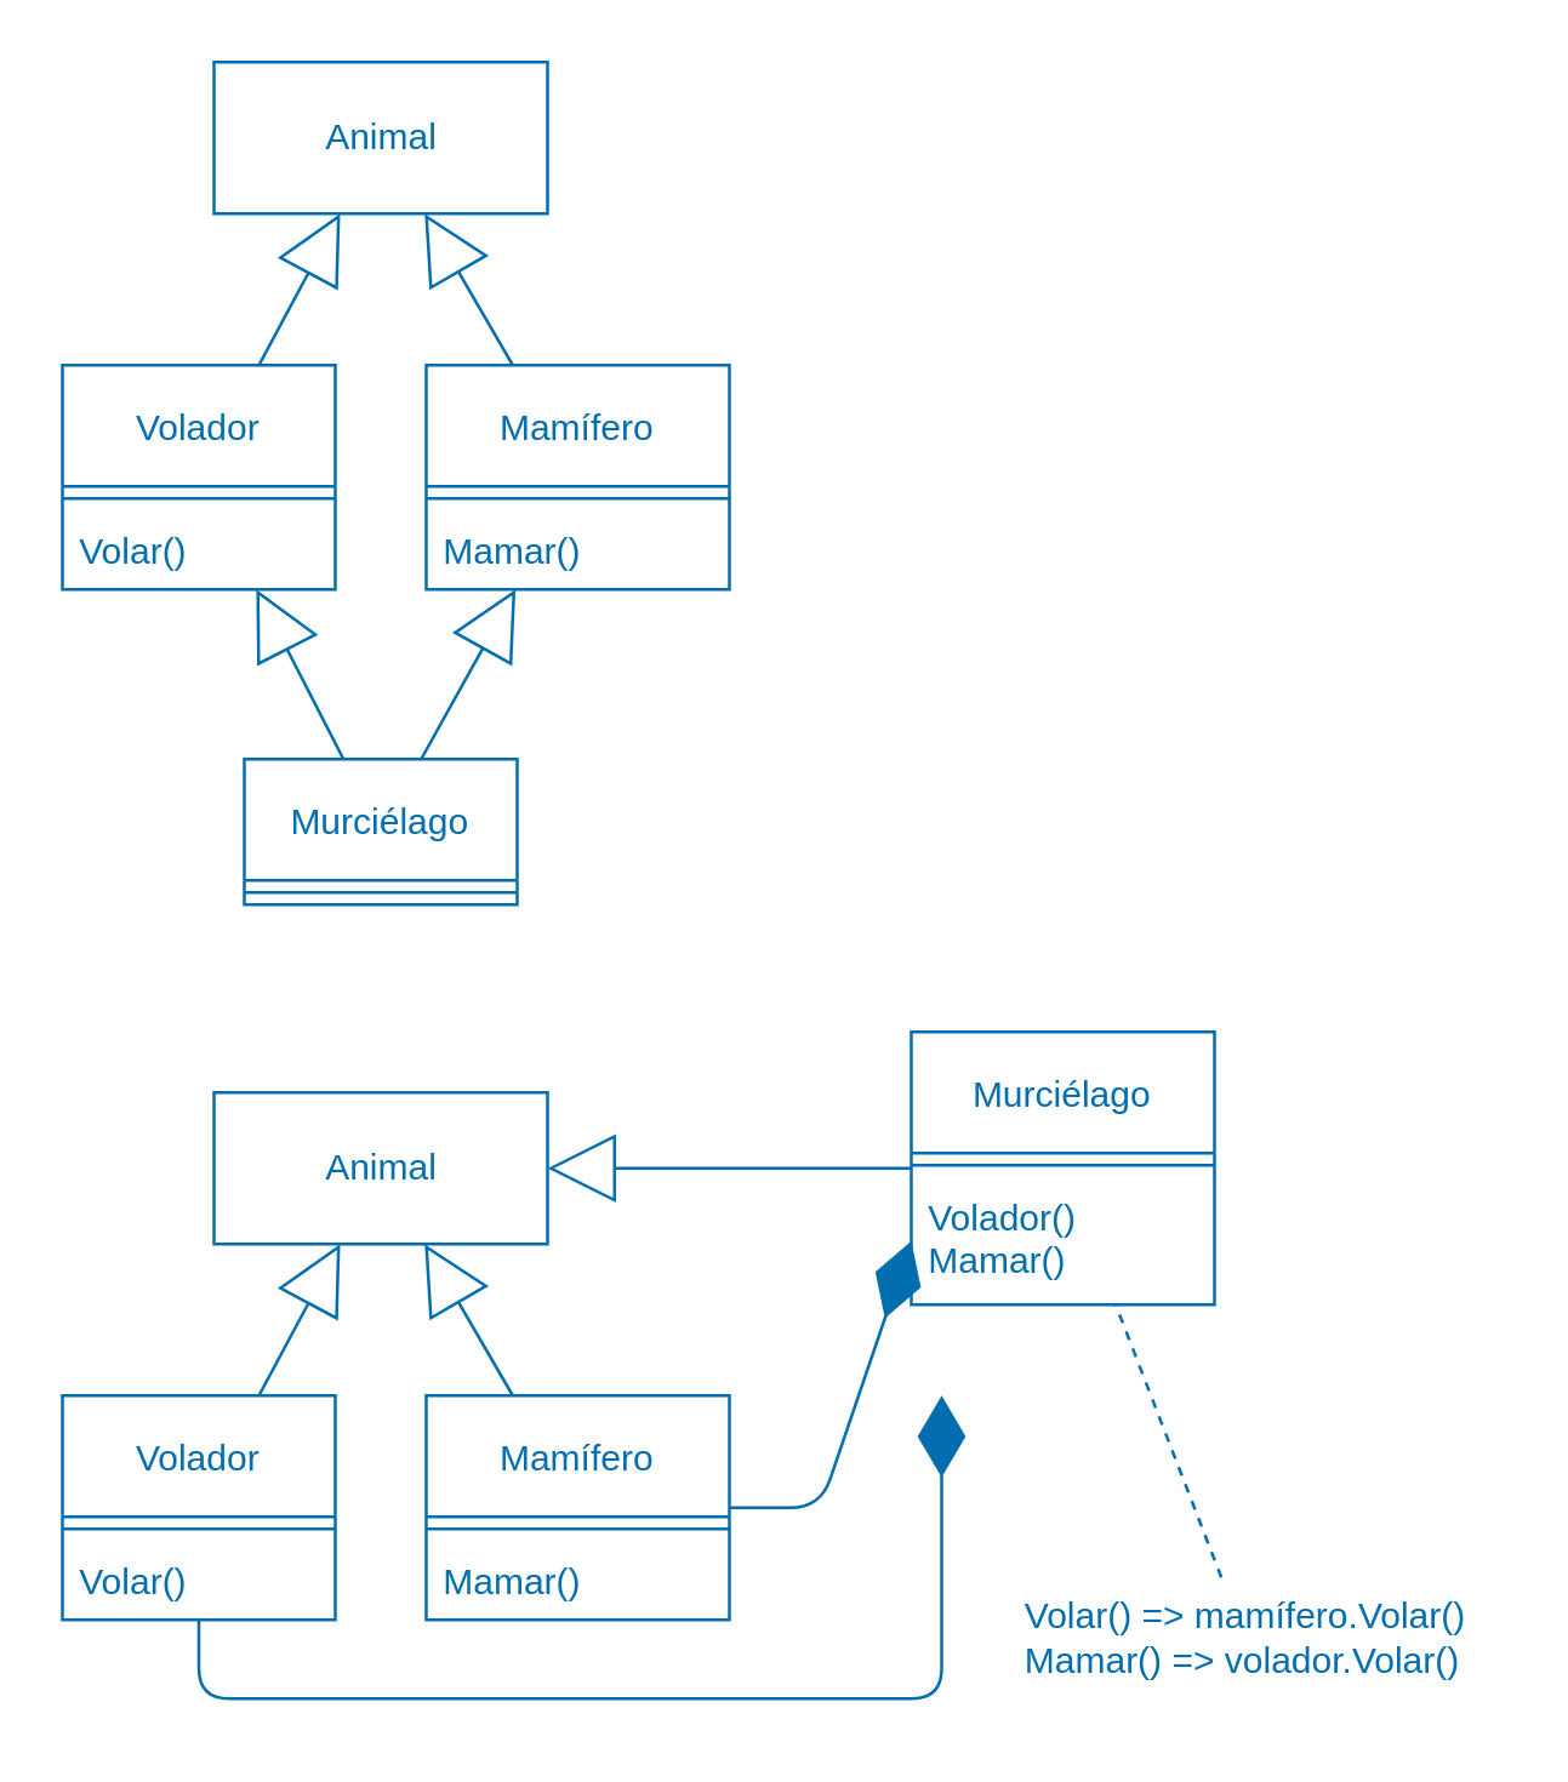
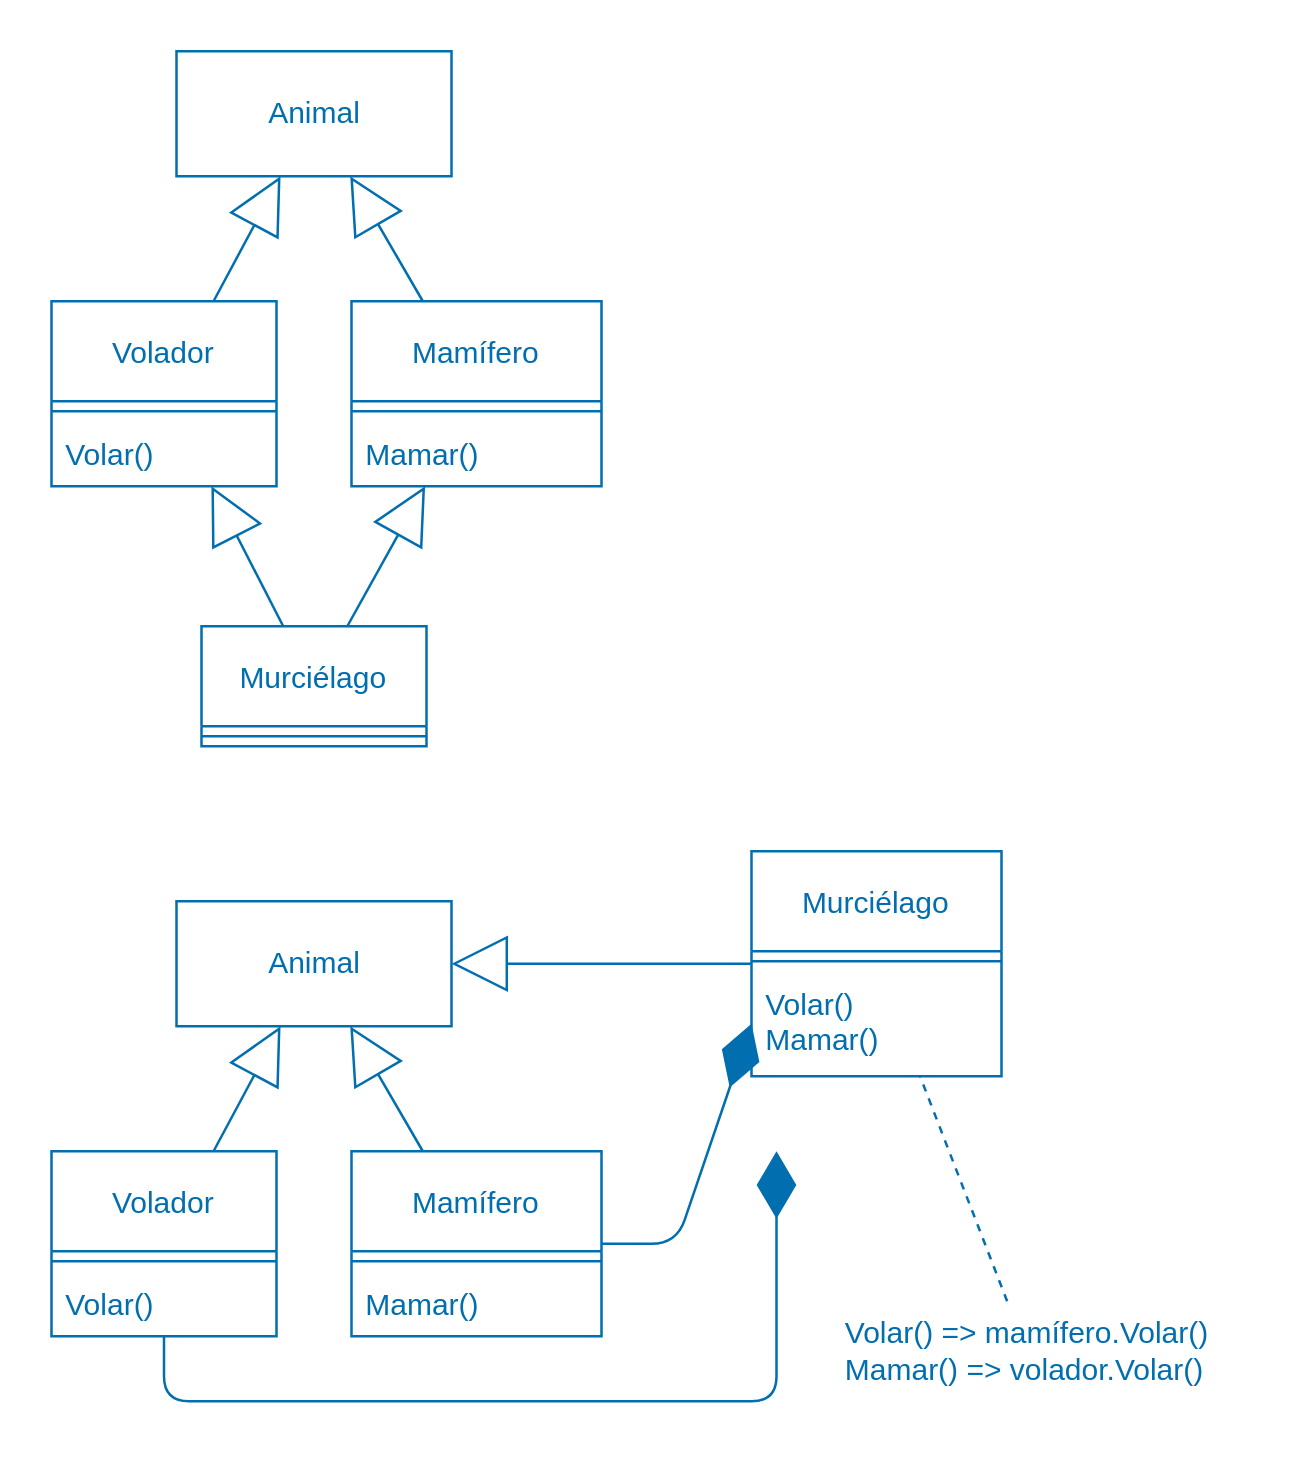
- <mxCell id="18" value="Volador()&#10;Mamar()" style="text;strokeColor=none;fillColor=none;align=left;verticalAlign=top;spacingLeft=4;spacingRight=4;overflow=hidden;rotatable=0;points=[[0,0.5],[1,0.5]];portConstraint=eastwest;fontColor=#006EAF;" parent="16" vertex="1"><mxGeometry y="48" width="100" height="42" as="geometry" /></mxCell>
+ <mxCell id="18" value="Volar()&#10;Mamar()" style="text;strokeColor=none;fillColor=none;align=left;verticalAlign=top;spacingLeft=4;spacingRight=4;overflow=hidden;rotatable=0;points=[[0,0.5],[1,0.5]];portConstraint=eastwest;fontColor=#006EAF;" parent="16" vertex="1"><mxGeometry y="48" width="100" height="42" as="geometry" /></mxCell>
